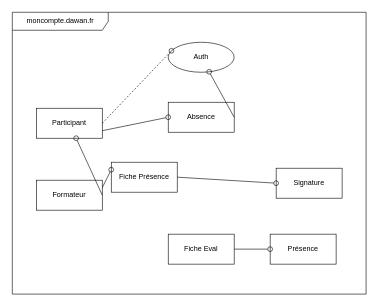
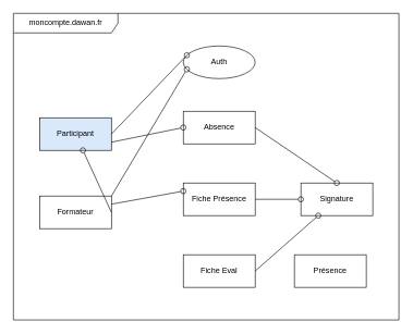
- <mxCell id="11" value="" style="html=1;verticalAlign=bottom;labelBackgroundColor=none;endArrow=oval;endFill=0;endSize=8;rounded=0;entryX=0;entryY=0.25;entryDx=0;entryDy=0;exitX=1;exitY=0.5;exitDx=0;exitDy=0;dashed=1;" edge="1" parent="2" source="3" target="5"><mxGeometry width="160" relative="1" as="geometry"><mxPoint x="160" y="180" as="sourcePoint" /><mxPoint x="320" y="180" as="targetPoint" /></mxGeometry></mxCell>
+ <mxCell id="11" value="" style="html=1;verticalAlign=bottom;labelBackgroundColor=none;endArrow=oval;endFill=0;endSize=8;rounded=0;entryX=0;entryY=0.25;entryDx=0;entryDy=0;exitX=1;exitY=0.5;exitDx=0;exitDy=0;" edge="1" parent="2" source="3" target="5"><mxGeometry width="160" relative="1" as="geometry"><mxPoint x="160" y="180" as="sourcePoint" /><mxPoint x="320" y="180" as="targetPoint" /></mxGeometry></mxCell>
- <mxCell id="14" value="" style="html=1;verticalAlign=bottom;labelBackgroundColor=none;endArrow=oval;endFill=0;endSize=8;rounded=0;exitX=1;exitY=0.5;exitDx=0;exitDy=0;" edge="1" parent="2" source="9" target="5"><mxGeometry width="160" relative="1" as="geometry"><mxPoint x="230" y="193" as="sourcePoint" /><mxPoint x="340" y="170" as="targetPoint" /></mxGeometry></mxCell>
+ <mxCell id="14" value="" style="html=1;verticalAlign=bottom;labelBackgroundColor=none;endArrow=oval;endFill=0;endSize=8;rounded=0;entryX=0.5;entryY=0;entryDx=0;entryDy=0;exitX=1;exitY=0.5;exitDx=0;exitDy=0;" edge="1" parent="2" source="9" target="8"><mxGeometry width="160" relative="1" as="geometry"><mxPoint x="230" y="193" as="sourcePoint" /><mxPoint x="340" y="170" as="targetPoint" /></mxGeometry></mxCell>
- <mxCell id="3" value="Participant" style="html=1;whiteSpace=wrap;" vertex="1" parent="2"><mxGeometry x="40" y="160" width="110" height="50" as="geometry" /></mxCell>
+ <mxCell id="3" value="Participant" style="html=1;whiteSpace=wrap;fillColor=#dae8fc;" vertex="1" parent="2"><mxGeometry x="40" y="160" width="110" height="50" as="geometry" /></mxCell>
+ <mxCell id="12" value="" style="html=1;verticalAlign=bottom;labelBackgroundColor=none;endArrow=oval;endFill=0;endSize=8;rounded=0;entryX=0;entryY=0.75;entryDx=0;entryDy=0;exitX=1;exitY=0;exitDx=0;exitDy=0;" edge="1" parent="2" source="4" target="5"><mxGeometry width="160" relative="1" as="geometry"><mxPoint x="170" y="192" as="sourcePoint" /><mxPoint x="280" y="170" as="targetPoint" /></mxGeometry></mxCell>
- <mxCell id="6" value="Fiche Présence" style="html=1;whiteSpace=wrap;" vertex="1" parent="2"><mxGeometry x="165" y="250" width="110" height="50" as="geometry" /></mxCell>
+ <mxCell id="6" value="Fiche Présence" style="html=1;whiteSpace=wrap;" vertex="1" parent="2"><mxGeometry x="260" y="260" width="110" height="50" as="geometry" /></mxCell>
- <mxCell id="18" value="" style="html=1;verticalAlign=bottom;labelBackgroundColor=none;endArrow=oval;endFill=0;endSize=8;rounded=0;entryX=0;entryY=0.5;entryDx=0;entryDy=0;exitX=1;exitY=0.5;exitDx=0;exitDy=0;" edge="1" parent="2" source="7" target="10"><mxGeometry width="160" relative="1" as="geometry"><mxPoint x="390" y="280" as="sourcePoint" /><mxPoint x="460" y="280" as="targetPoint" /></mxGeometry></mxCell>
+ <mxCell id="18" value="" style="html=1;verticalAlign=bottom;labelBackgroundColor=none;endArrow=oval;endFill=0;endSize=8;rounded=0;exitX=1;exitY=0.5;exitDx=0;exitDy=0;" edge="1" parent="2" source="7" target="8"><mxGeometry width="160" relative="1" as="geometry"><mxPoint x="390" y="280" as="sourcePoint" /><mxPoint x="460" y="280" as="targetPoint" /></mxGeometry></mxCell>
